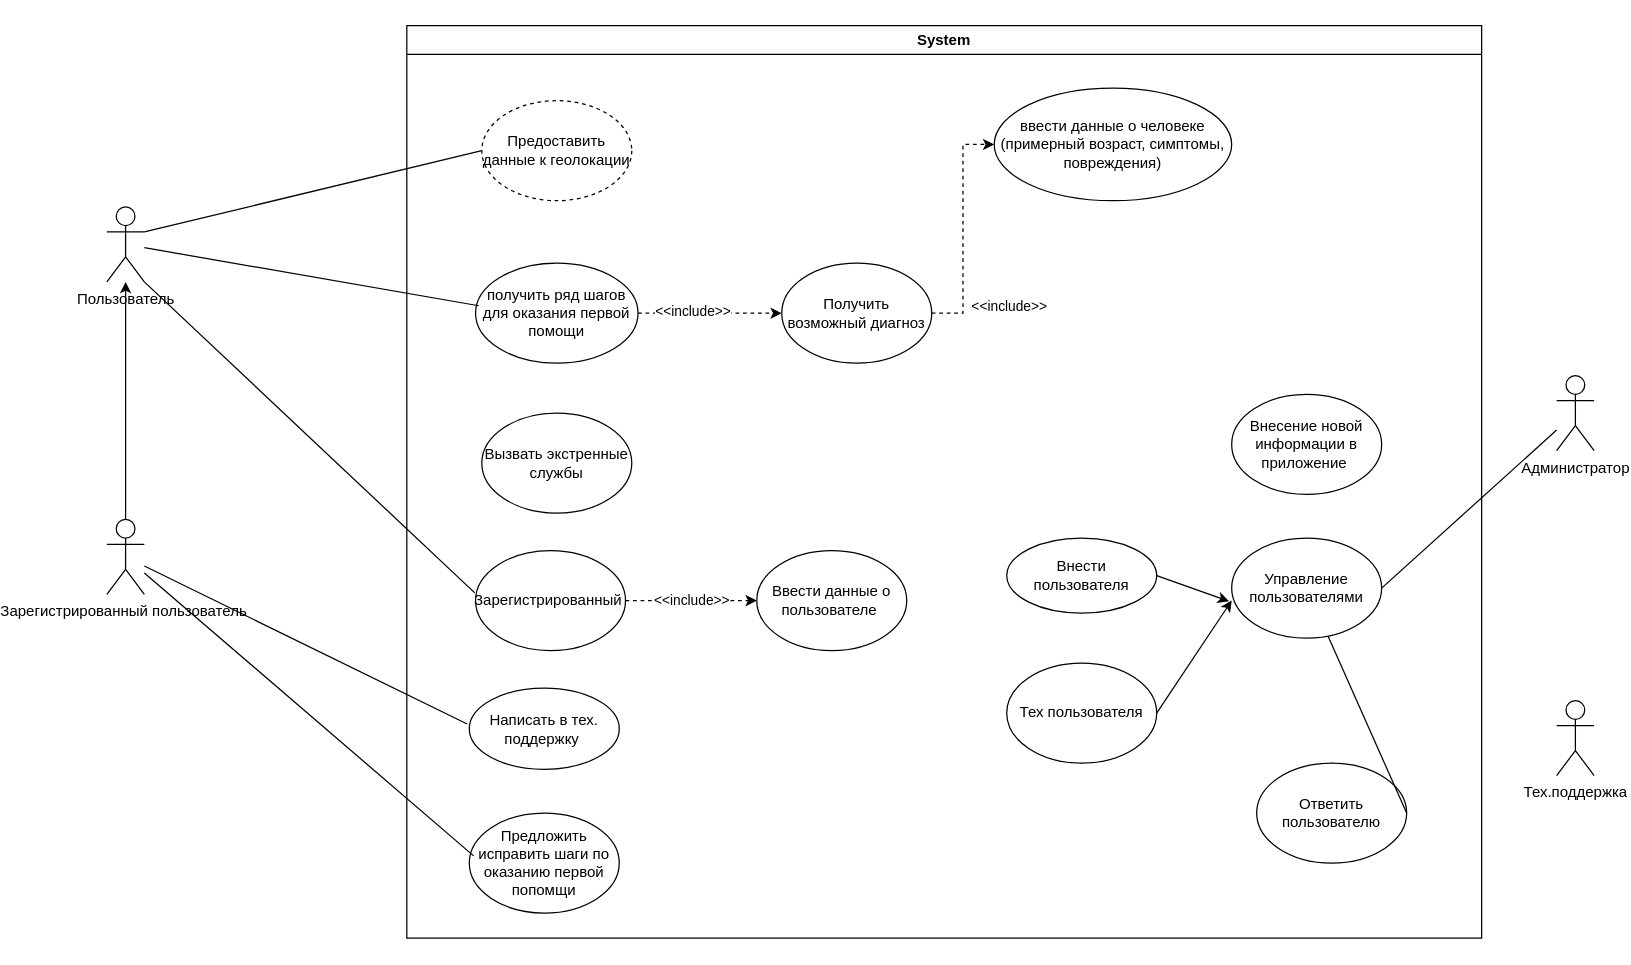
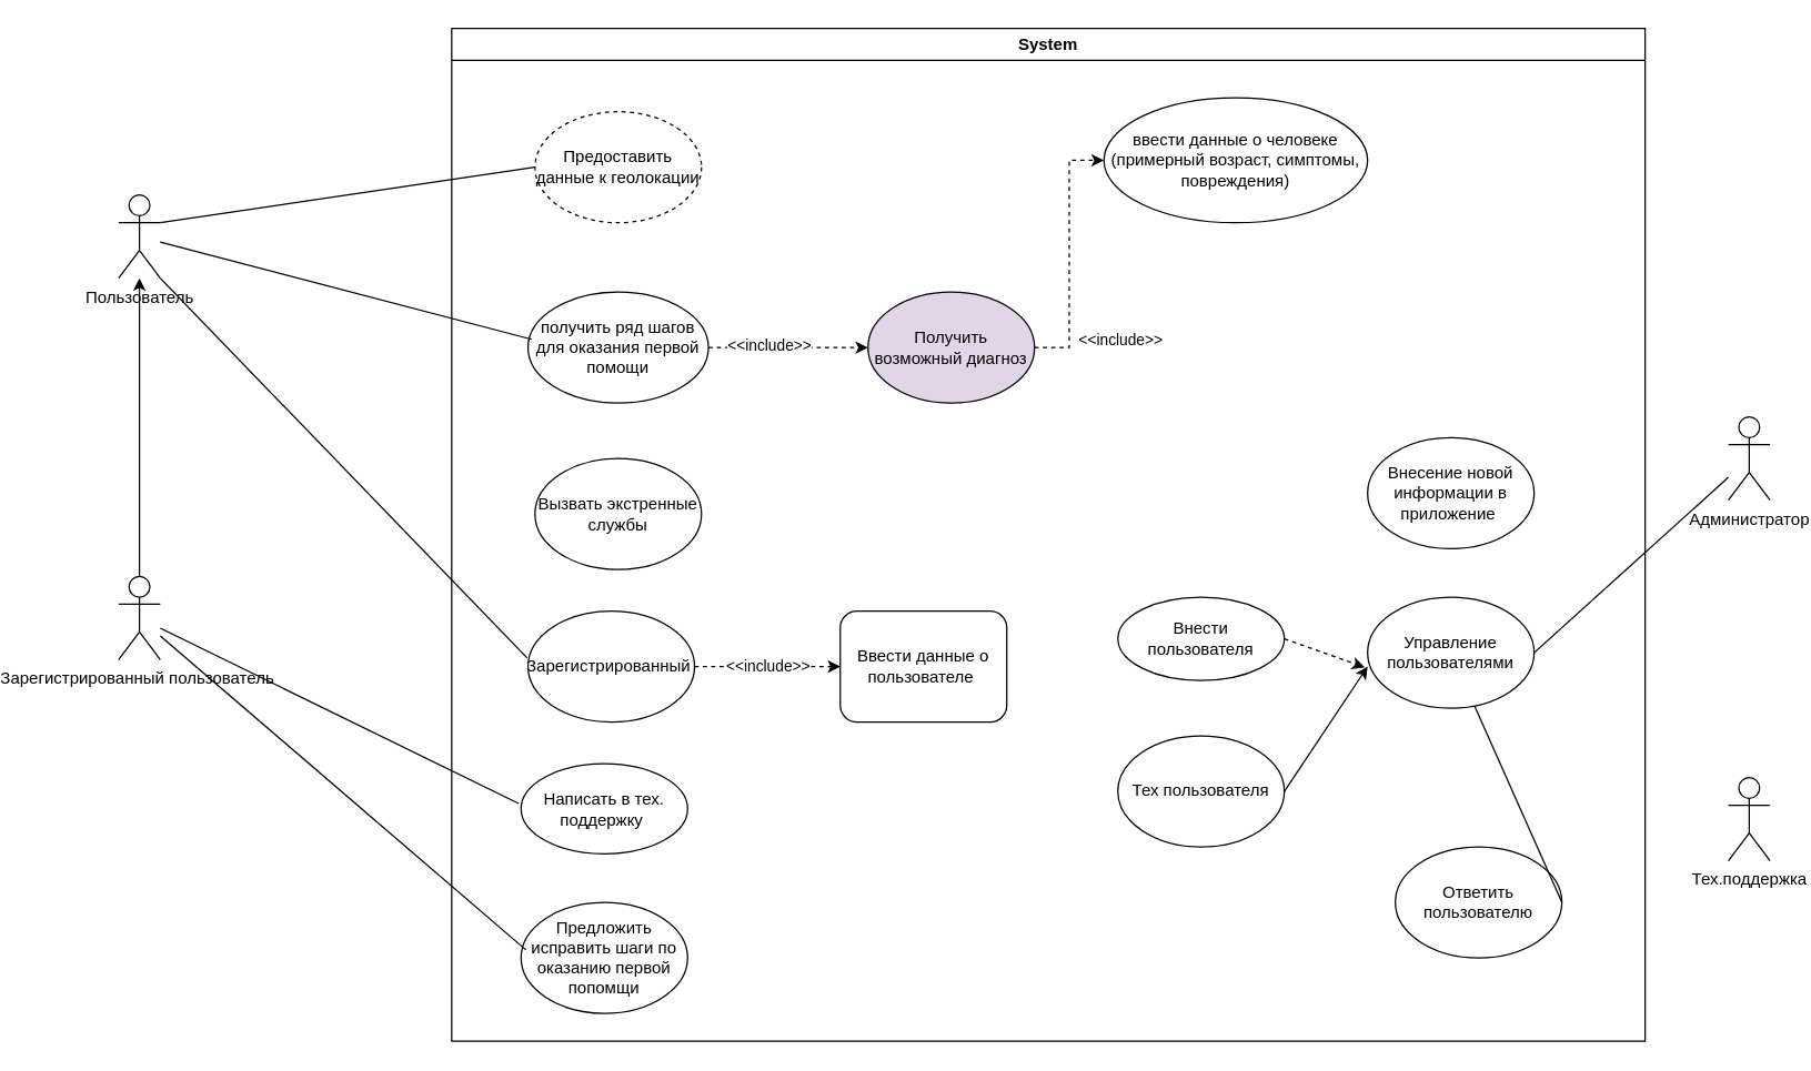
- <mxCell id="2" value="Пользователь" style="shape=umlActor;verticalLabelPosition=bottom;verticalAlign=top;html=1;outlineConnect=0;" vertex="1" parent="1"><mxGeometry x="20" y="165" width="30" height="60" as="geometry" /></mxCell>
+ <mxCell id="2" value="Пользователь" style="shape=umlActor;verticalLabelPosition=bottom;verticalAlign=top;html=1;outlineConnect=0;" vertex="1" parent="1"><mxGeometry x="20" y="140" width="30" height="60" as="geometry" /></mxCell>
- <mxCell id="7" value="Получить возможный диагноз" style="ellipse;whiteSpace=wrap;html=1;" vertex="1" parent="3"><mxGeometry x="300" y="190" width="120" height="80" as="geometry" /></mxCell>
+ <mxCell id="7" value="Получить возможный диагноз" style="ellipse;whiteSpace=wrap;html=1;fillColor=#e1d5e7;" vertex="1" parent="3"><mxGeometry x="300" y="190" width="120" height="80" as="geometry" /></mxCell>
- <mxCell id="25" value="" style="endArrow=classic;html=1;rounded=0;exitX=1;exitY=0.5;exitDx=0;exitDy=0;entryX=-0.018;entryY=0.632;entryDx=0;entryDy=0;entryPerimeter=0;" edge="1" parent="3" source="23" target="21"><mxGeometry width="50" height="50" relative="1" as="geometry"><mxPoint x="590" y="420" as="sourcePoint" /><mxPoint x="640" y="370" as="targetPoint" /></mxGeometry></mxCell>
+ <mxCell id="25" value="" style="endArrow=classic;html=1;rounded=0;exitX=1;exitY=0.5;exitDx=0;exitDy=0;entryX=-0.018;entryY=0.632;entryDx=0;entryDy=0;entryPerimeter=0;dashed=1;" edge="1" parent="3" source="23" target="21"><mxGeometry width="50" height="50" relative="1" as="geometry"><mxPoint x="590" y="420" as="sourcePoint" /><mxPoint x="640" y="370" as="targetPoint" /></mxGeometry></mxCell>
- <mxCell id="18" value="Ввести данные о пользователе&amp;nbsp;" style="ellipse;whiteSpace=wrap;html=1;" vertex="1" parent="3"><mxGeometry x="280" y="420" width="120" height="80" as="geometry" /></mxCell>
+ <mxCell id="18" value="Ввести данные о пользователе&amp;nbsp;" style="whiteSpace=wrap;html=1;rounded=1;" vertex="1" parent="3"><mxGeometry x="280" y="420" width="120" height="80" as="geometry" /></mxCell>
